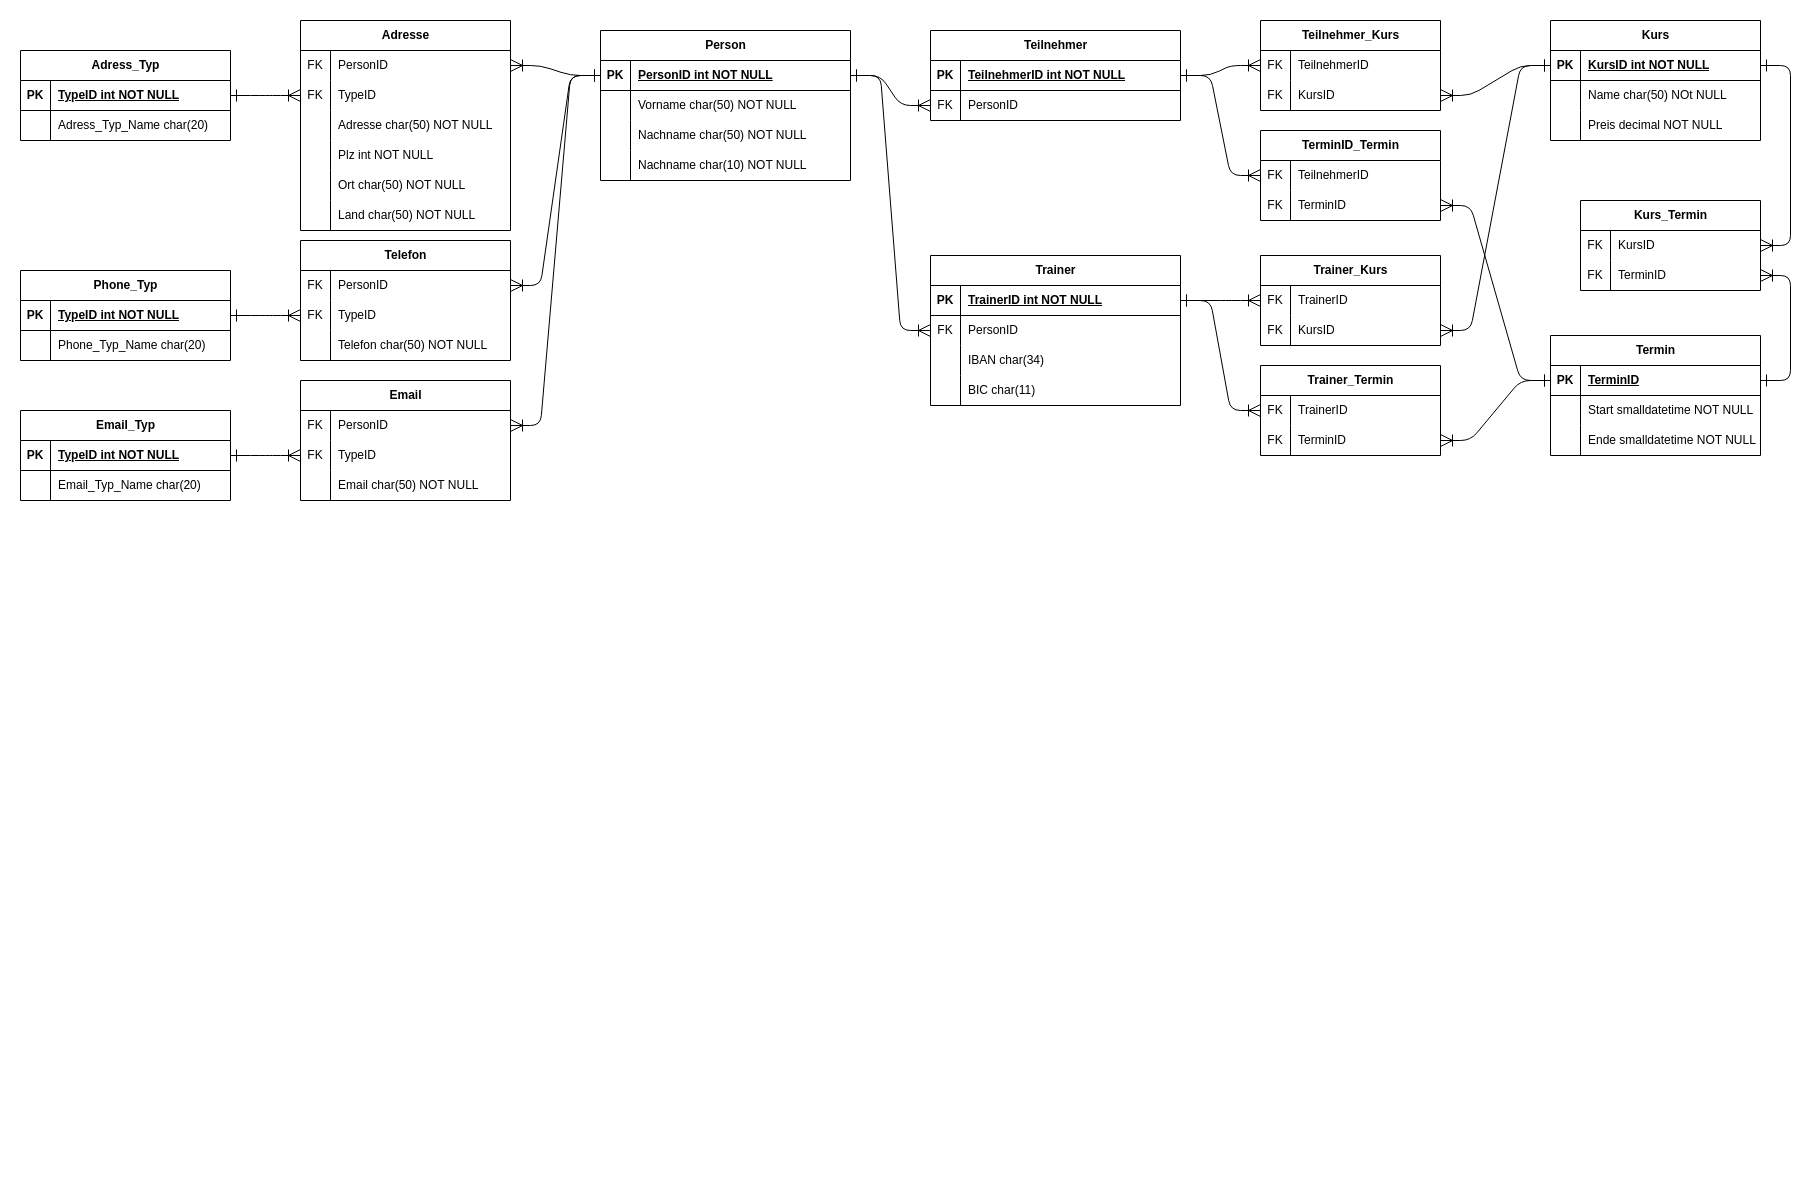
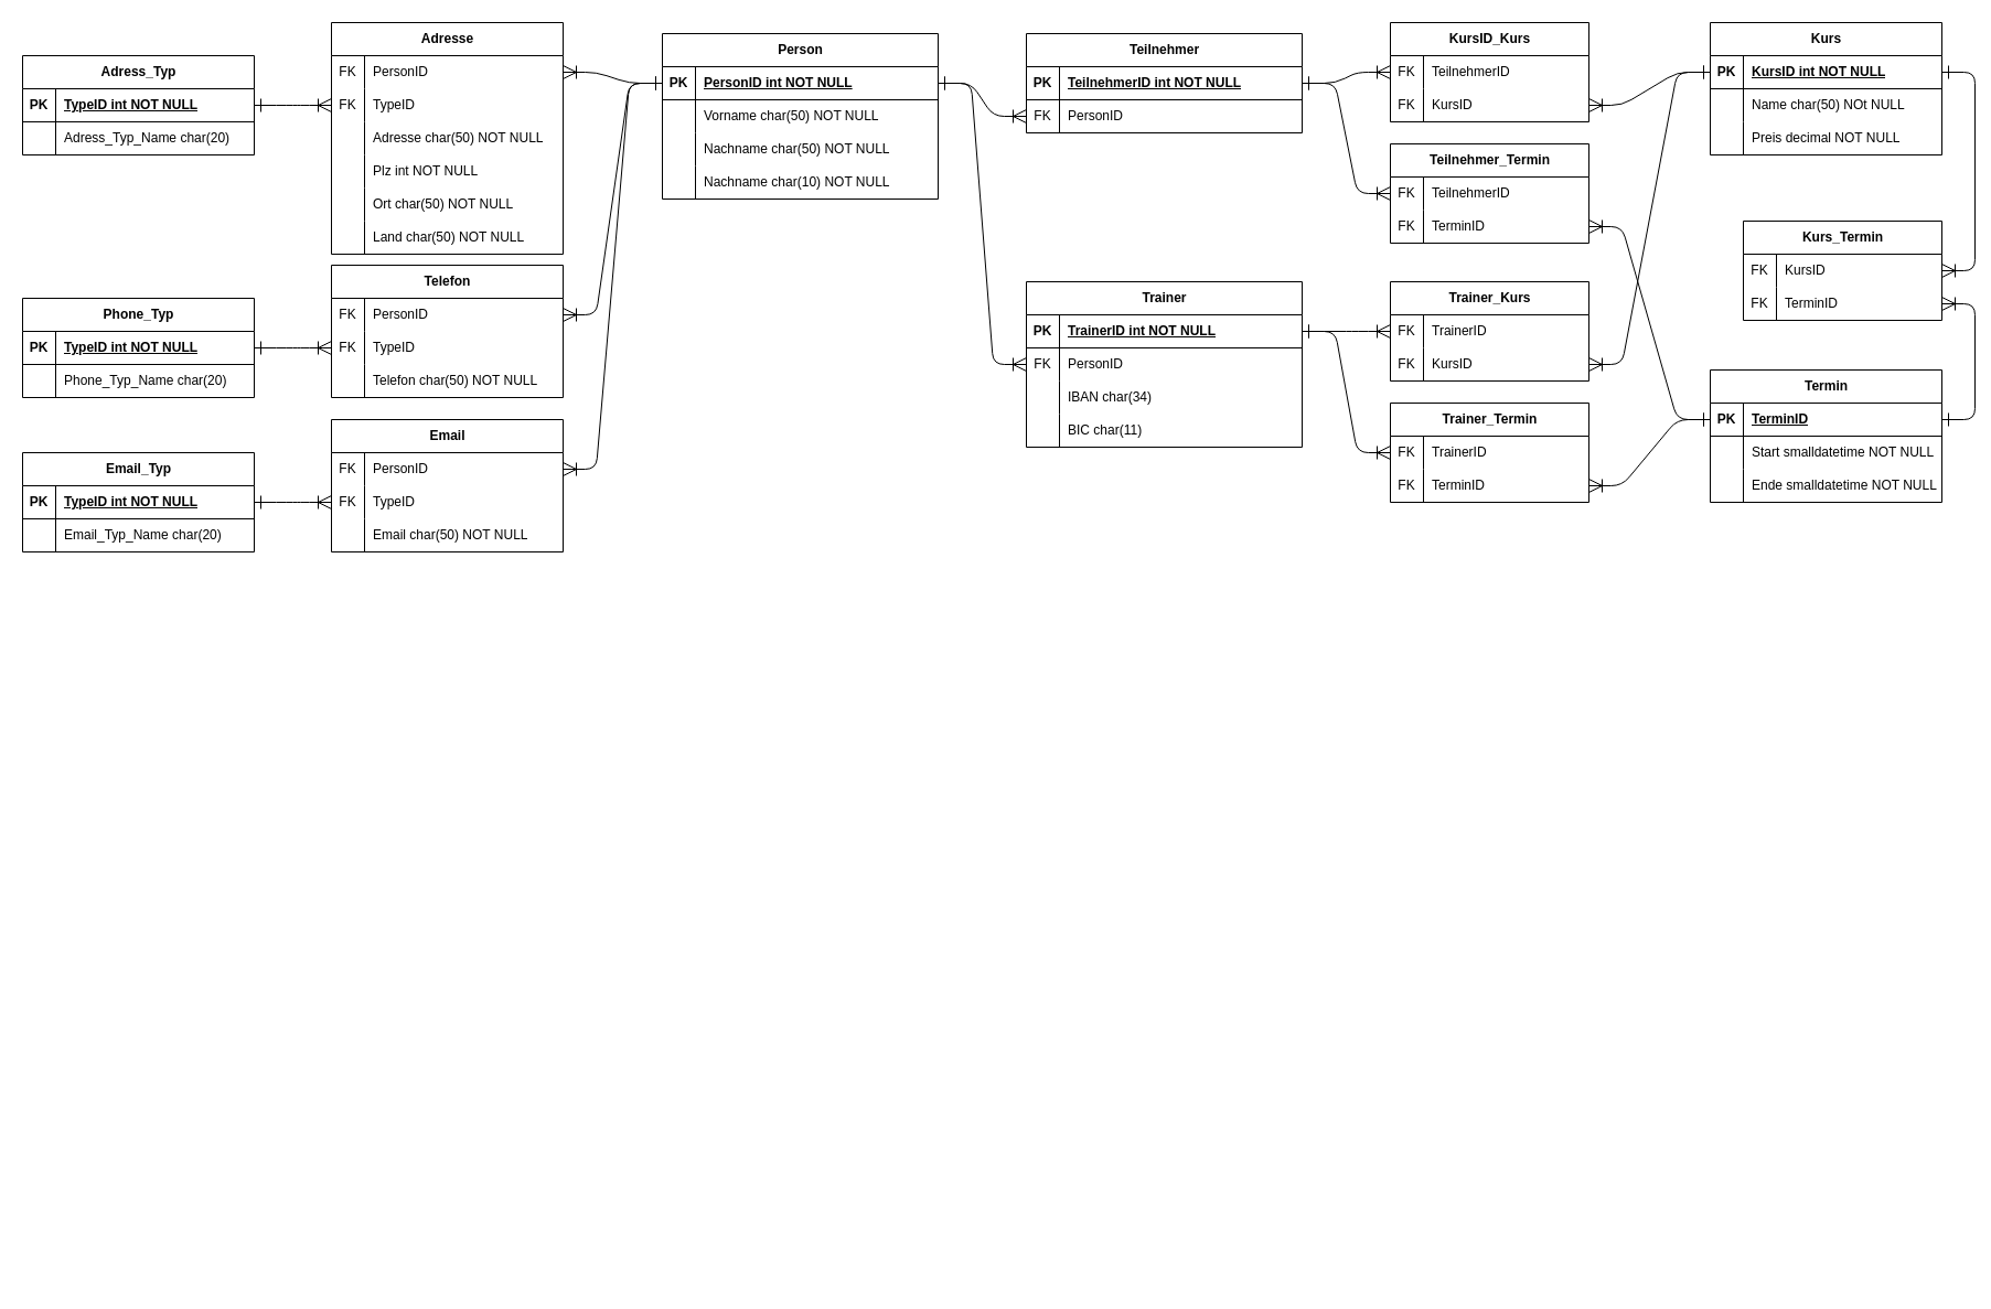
- <mxCell id="17" value="Teilnehmer_Kurs" style="shape=table;startSize=30;container=1;collapsible=1;childLayout=tableLayout;fixedRows=1;rowLines=0;fontStyle=1;align=center;resizeLast=1;html=1;" parent="1" vertex="1"><mxGeometry x="1260" y="20" width="180" height="90" as="geometry" /></mxCell>
+ <mxCell id="17" value="KursID_Kurs" style="shape=table;startSize=30;container=1;collapsible=1;childLayout=tableLayout;fixedRows=1;rowLines=0;fontStyle=1;align=center;resizeLast=1;html=1;" parent="1" vertex="1"><mxGeometry x="1260" y="20" width="180" height="90" as="geometry" /></mxCell>
- <mxCell id="54" value="TerminID_Termin" style="shape=table;startSize=30;container=1;collapsible=1;childLayout=tableLayout;fixedRows=1;rowLines=0;fontStyle=1;align=center;resizeLast=1;html=1;" vertex="1" parent="1"><mxGeometry x="1260" y="130" width="180" height="90" as="geometry" /></mxCell>
+ <mxCell id="54" value="Teilnehmer_Termin" style="shape=table;startSize=30;container=1;collapsible=1;childLayout=tableLayout;fixedRows=1;rowLines=0;fontStyle=1;align=center;resizeLast=1;html=1;" vertex="1" parent="1"><mxGeometry x="1260" y="130" width="180" height="90" as="geometry" /></mxCell>
